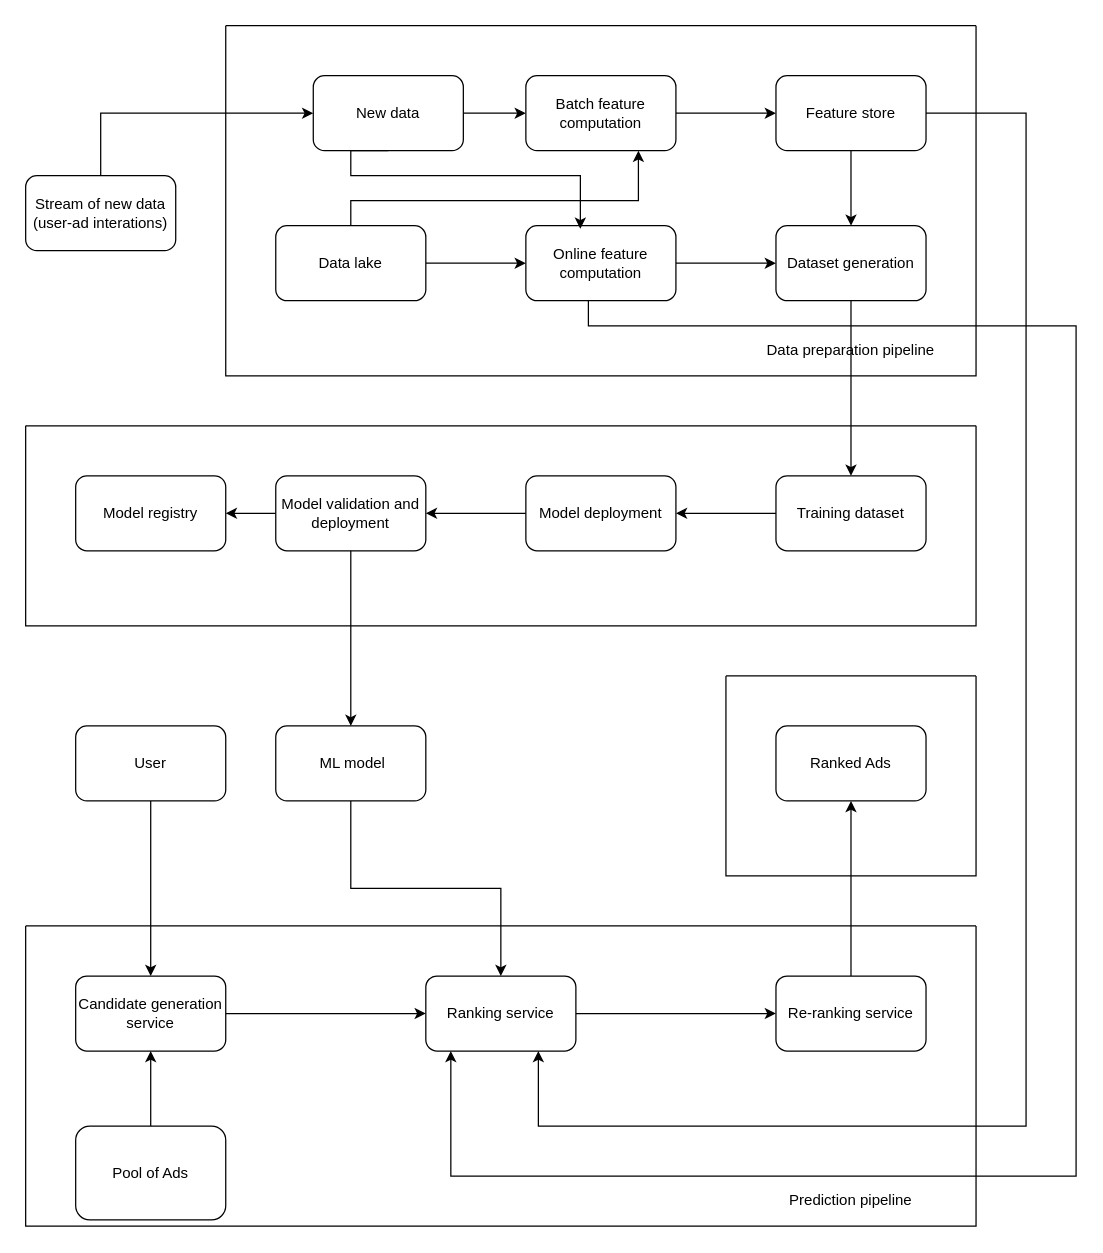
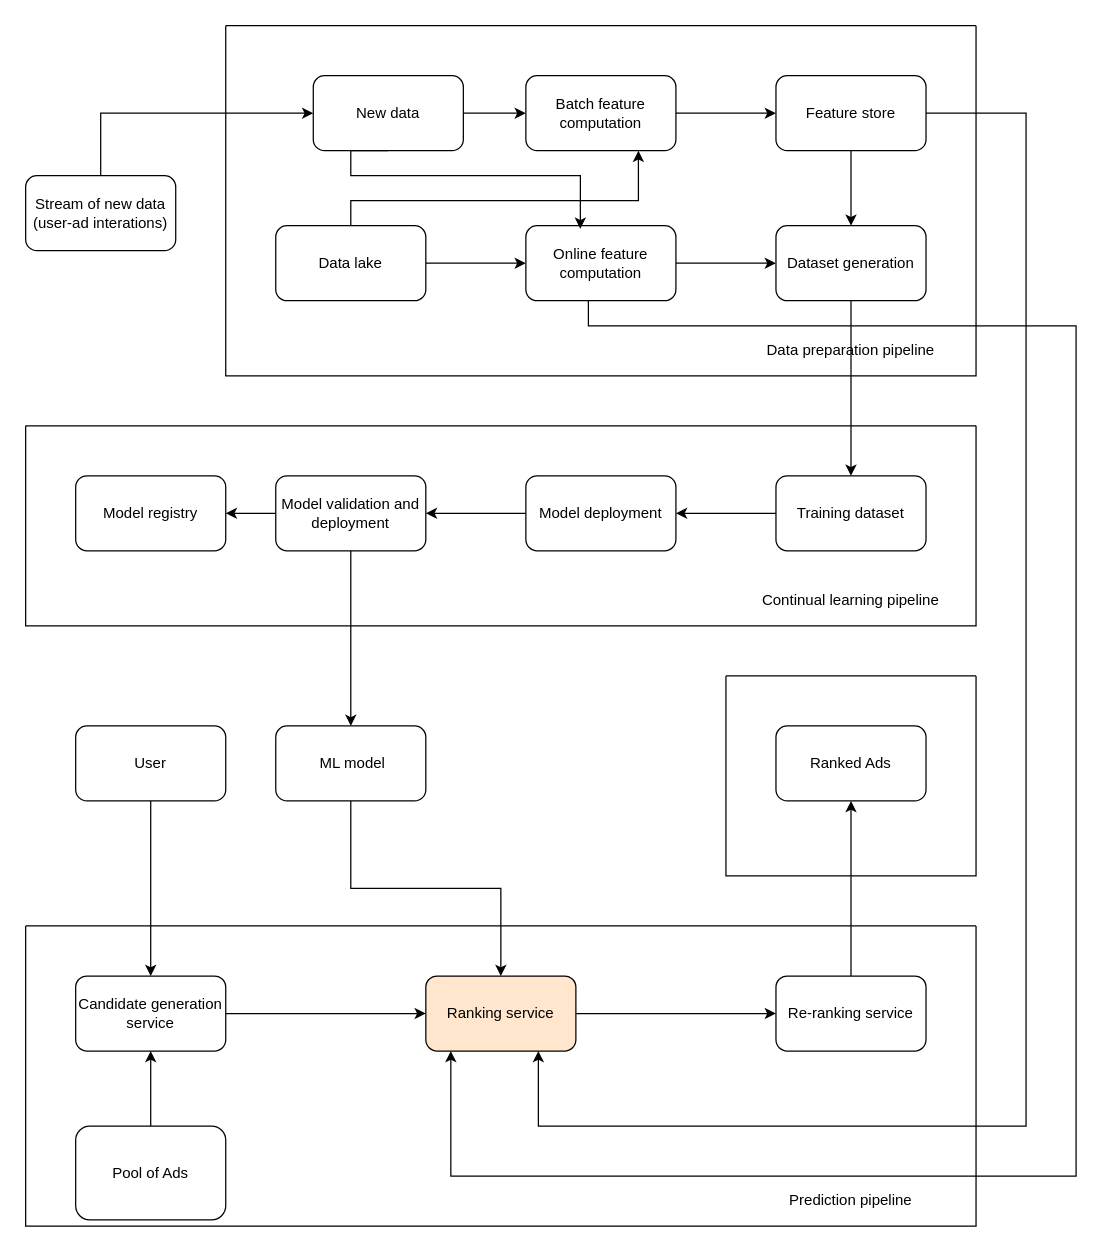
+ <mxCell id="27" value="Continual learning pipeline" style="text;html=1;align=center;verticalAlign=middle;whiteSpace=wrap;rounded=0;" parent="19" vertex="1"><mxGeometry x="560" y="120" width="200" height="40" as="geometry" /></mxCell>
- <mxCell id="37" value="Ranking service" style="rounded=1;whiteSpace=wrap;html=1;" parent="30" vertex="1"><mxGeometry x="320" y="40" width="120" height="60" as="geometry" /></mxCell>
+ <mxCell id="37" value="Ranking service" style="rounded=1;whiteSpace=wrap;html=1;fillColor=#ffe6cc;" parent="30" vertex="1"><mxGeometry x="320" y="40" width="120" height="60" as="geometry" /></mxCell>
